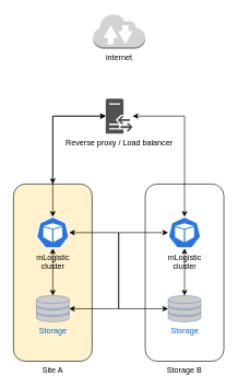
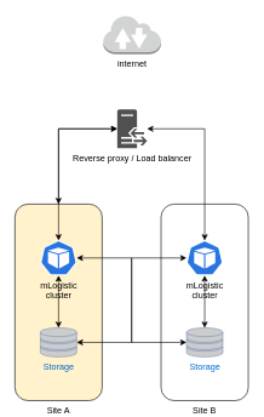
- <mxCell id="9" value="Storage B" style="rounded=1;whiteSpace=wrap;html=1;labelPosition=center;verticalLabelPosition=bottom;align=center;verticalAlign=top;" vertex="1" parent="1"><mxGeometry x="221" y="280" width="120" height="270" as="geometry" /></mxCell>
+ <mxCell id="9" value="Site B" style="rounded=1;whiteSpace=wrap;html=1;labelPosition=center;verticalLabelPosition=bottom;align=center;verticalAlign=top;" vertex="1" parent="1"><mxGeometry x="221" y="280" width="120" height="270" as="geometry" /></mxCell>
